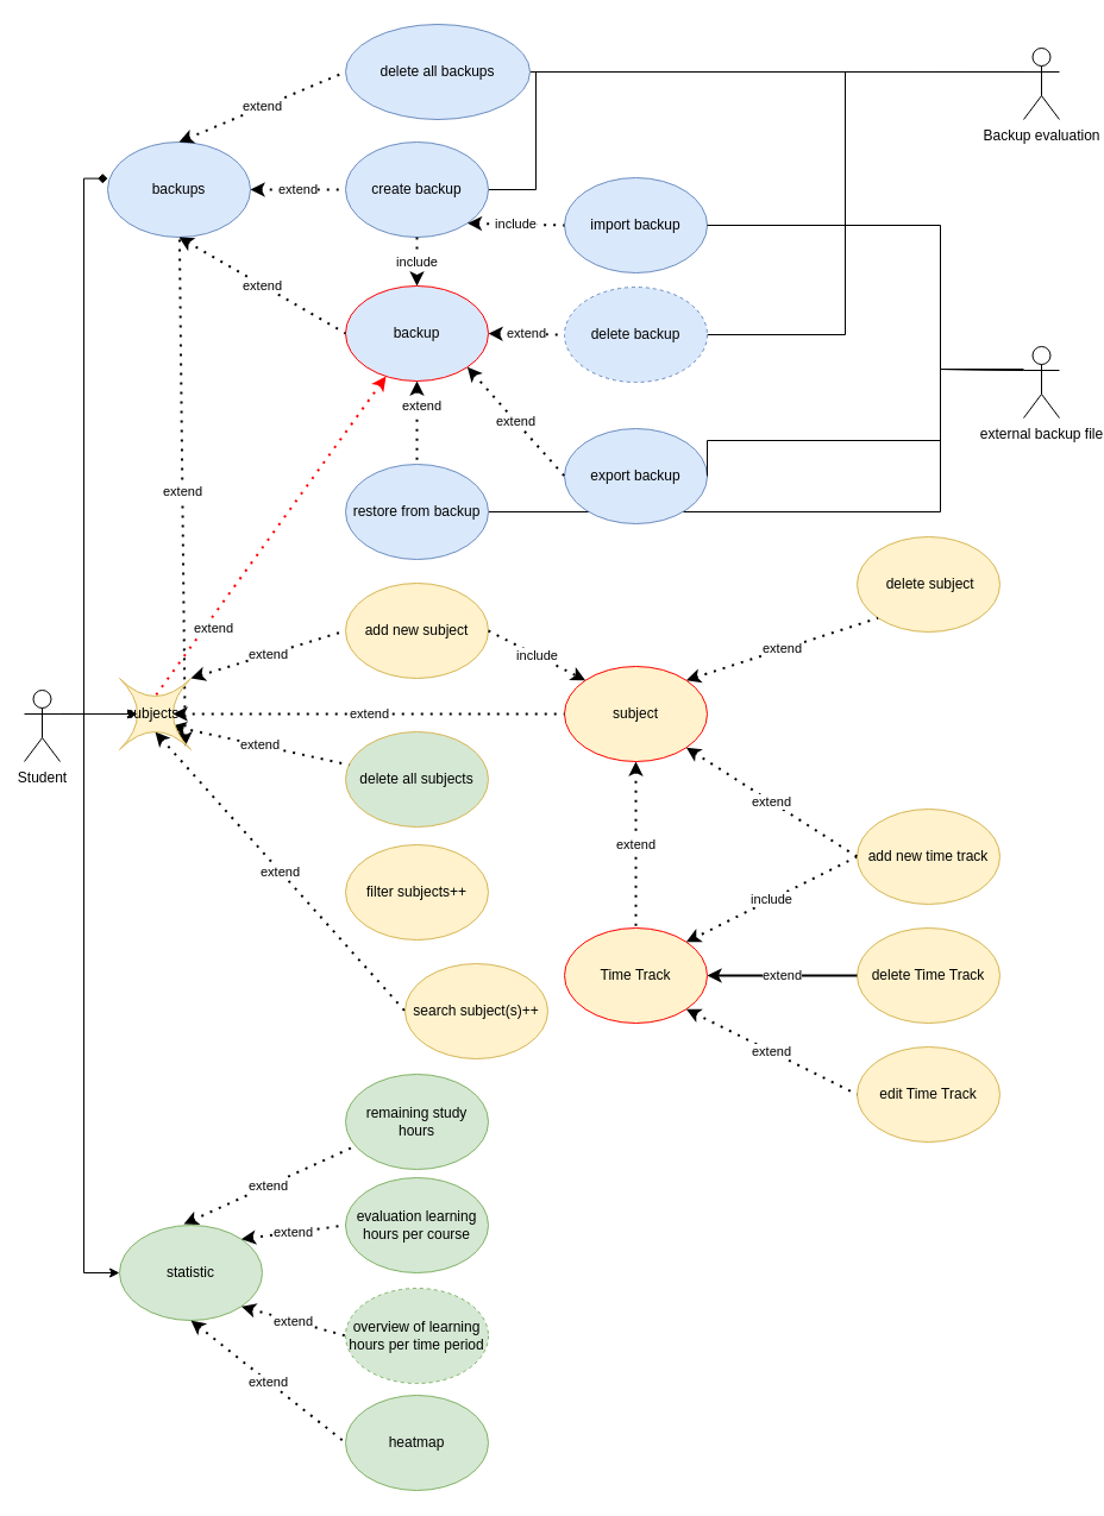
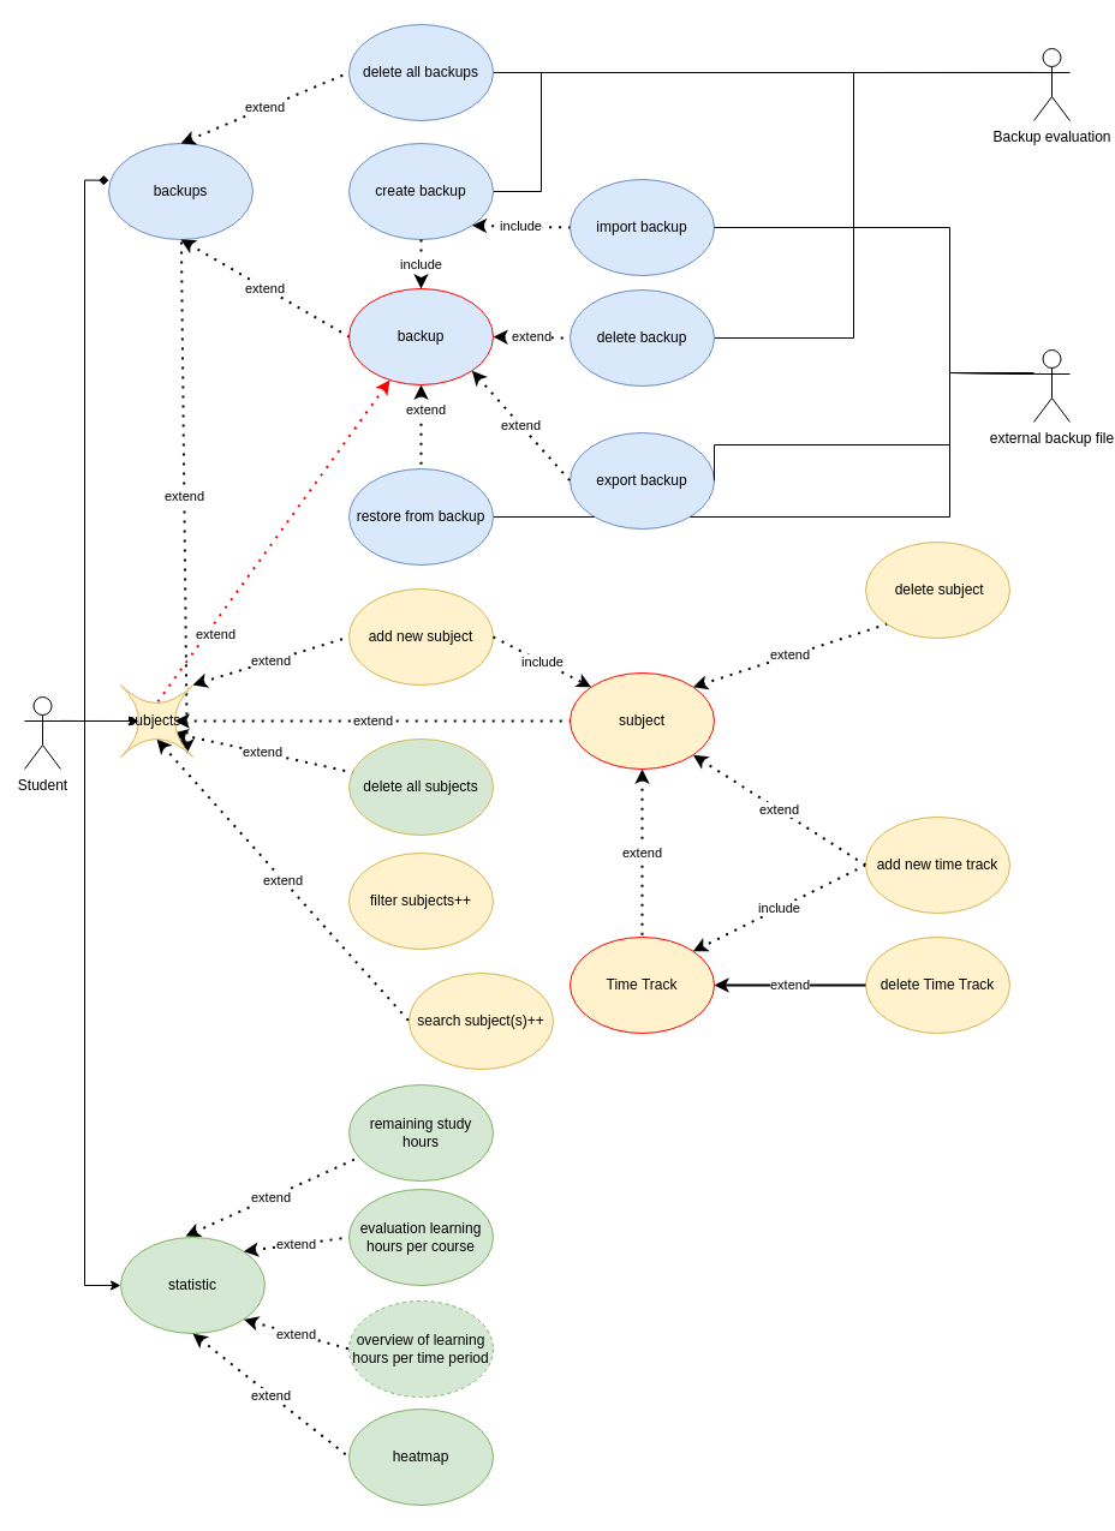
- <mxCell id="22" value="delete all backups" style="ellipse;whiteSpace=wrap;html=1;fillColor=#dae8fc;strokeColor=#6c8ebf;" parent="1" vertex="1"><mxGeometry x="290" y="20" width="155" height="80" as="geometry" /></mxCell>
+ <mxCell id="22" value="delete all backups" style="ellipse;whiteSpace=wrap;html=1;fillColor=#dae8fc;strokeColor=#6c8ebf;" parent="1" vertex="1"><mxGeometry x="290" y="20" width="120" height="80" as="geometry" /></mxCell>
- <mxCell id="35" value="extend" style="endArrow=none;dashed=1;html=1;dashPattern=1 3;strokeWidth=2;rounded=0;entryX=0;entryY=0.5;entryDx=0;entryDy=0;endFill=0;startArrow=classic;startFill=1;" parent="1" source="16" target="24" edge="1"><mxGeometry width="50" height="50" relative="1" as="geometry"><mxPoint x="1150" y="750" as="sourcePoint" /><mxPoint x="1214" y="710" as="targetPoint" /></mxGeometry></mxCell>
- <mxCell id="21" value="delete backup" style="ellipse;whiteSpace=wrap;html=1;fillColor=#dae8fc;strokeColor=#6c8ebf;dashed=1;" parent="1" vertex="1"><mxGeometry x="474" y="241" width="120" height="80" as="geometry" /></mxCell>
+ <mxCell id="21" value="delete backup" style="ellipse;whiteSpace=wrap;html=1;fillColor=#dae8fc;strokeColor=#6c8ebf;" parent="1" vertex="1"><mxGeometry x="474" y="241" width="120" height="80" as="geometry" /></mxCell>
- <mxCell id="58" value="extend" style="endArrow=none;dashed=1;html=1;dashPattern=1 3;strokeWidth=2;rounded=0;entryX=0;entryY=0.5;entryDx=0;entryDy=0;endFill=0;startArrow=classic;startFill=1;exitX=1;exitY=1;exitDx=0;exitDy=0;" parent="1" source="25" target="57" edge="1"><mxGeometry width="50" height="50" relative="1" as="geometry"><mxPoint x="442" y="832" as="sourcePoint" /><mxPoint x="520" y="800" as="targetPoint" /></mxGeometry></mxCell>
- <mxCell id="57" value="edit Time Track" style="ellipse;whiteSpace=wrap;html=1;fillColor=#fff2cc;strokeColor=#d6b656;" parent="1" vertex="1"><mxGeometry x="720" y="880" width="120" height="80" as="geometry" /></mxCell>
